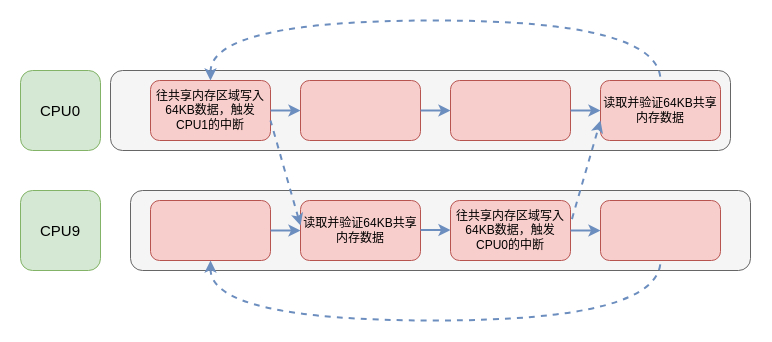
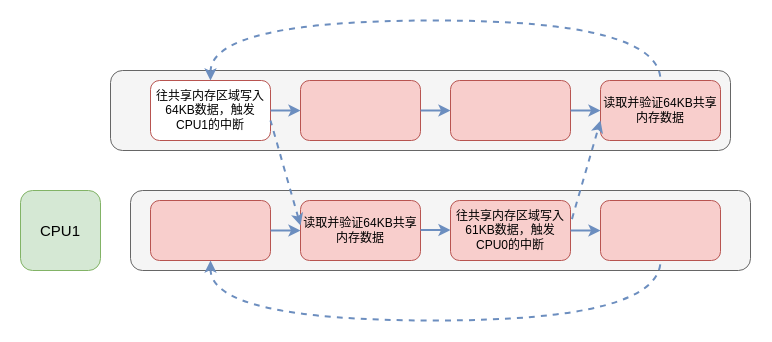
- <mxCell id="12" value="&lt;font style=&quot;font-size: 15px&quot;&gt;CPU0&lt;/font&gt;" style="whiteSpace=wrap;html=1;aspect=fixed;rounded=1;fillColor=#d5e8d4;strokeColor=#82b366;" parent="1" vertex="1"><mxGeometry x="20" y="70" width="80" height="80" as="geometry" /></mxCell>
- <mxCell id="4" value="往共享内存区域写入64KB数据，触发CPU1的中断" style="rounded=1;whiteSpace=wrap;html=1;fillColor=#f8cecc;strokeColor=#b85450;" parent="1" vertex="1"><mxGeometry x="150" y="80" width="120" height="60" as="geometry" /></mxCell>
+ <mxCell id="4" value="往共享内存区域写入64KB数据，触发CPU1的中断" style="rounded=1;whiteSpace=wrap;html=1;fillColor=#ffffff;strokeColor=#b85450;" parent="1" vertex="1"><mxGeometry x="150" y="80" width="120" height="60" as="geometry" /></mxCell>
- <mxCell id="13" value="&lt;font style=&quot;font-size: 15px&quot;&gt;CPU9&lt;/font&gt;" style="whiteSpace=wrap;html=1;aspect=fixed;rounded=1;fillColor=#d5e8d4;strokeColor=#82b366;" parent="1" vertex="1"><mxGeometry x="20" y="190" width="80" height="80" as="geometry" /></mxCell>
+ <mxCell id="13" value="&lt;font style=&quot;font-size: 15px&quot;&gt;CPU1&lt;/font&gt;" style="whiteSpace=wrap;html=1;aspect=fixed;rounded=1;fillColor=#d5e8d4;strokeColor=#82b366;" parent="1" vertex="1"><mxGeometry x="20" y="190" width="80" height="80" as="geometry" /></mxCell>
- <mxCell id="10" value="往共享内存区域写入64KB数据，触发CPU0的中断" style="rounded=1;whiteSpace=wrap;html=1;fillColor=#f8cecc;strokeColor=#b85450;" parent="1" vertex="1"><mxGeometry x="450" y="200" width="120" height="60" as="geometry" /></mxCell>
+ <mxCell id="10" value="往共享内存区域写入61KB数据，触发CPU0的中断" style="rounded=1;whiteSpace=wrap;html=1;fillColor=#f8cecc;strokeColor=#b85450;" parent="1" vertex="1"><mxGeometry x="450" y="200" width="120" height="60" as="geometry" /></mxCell>
